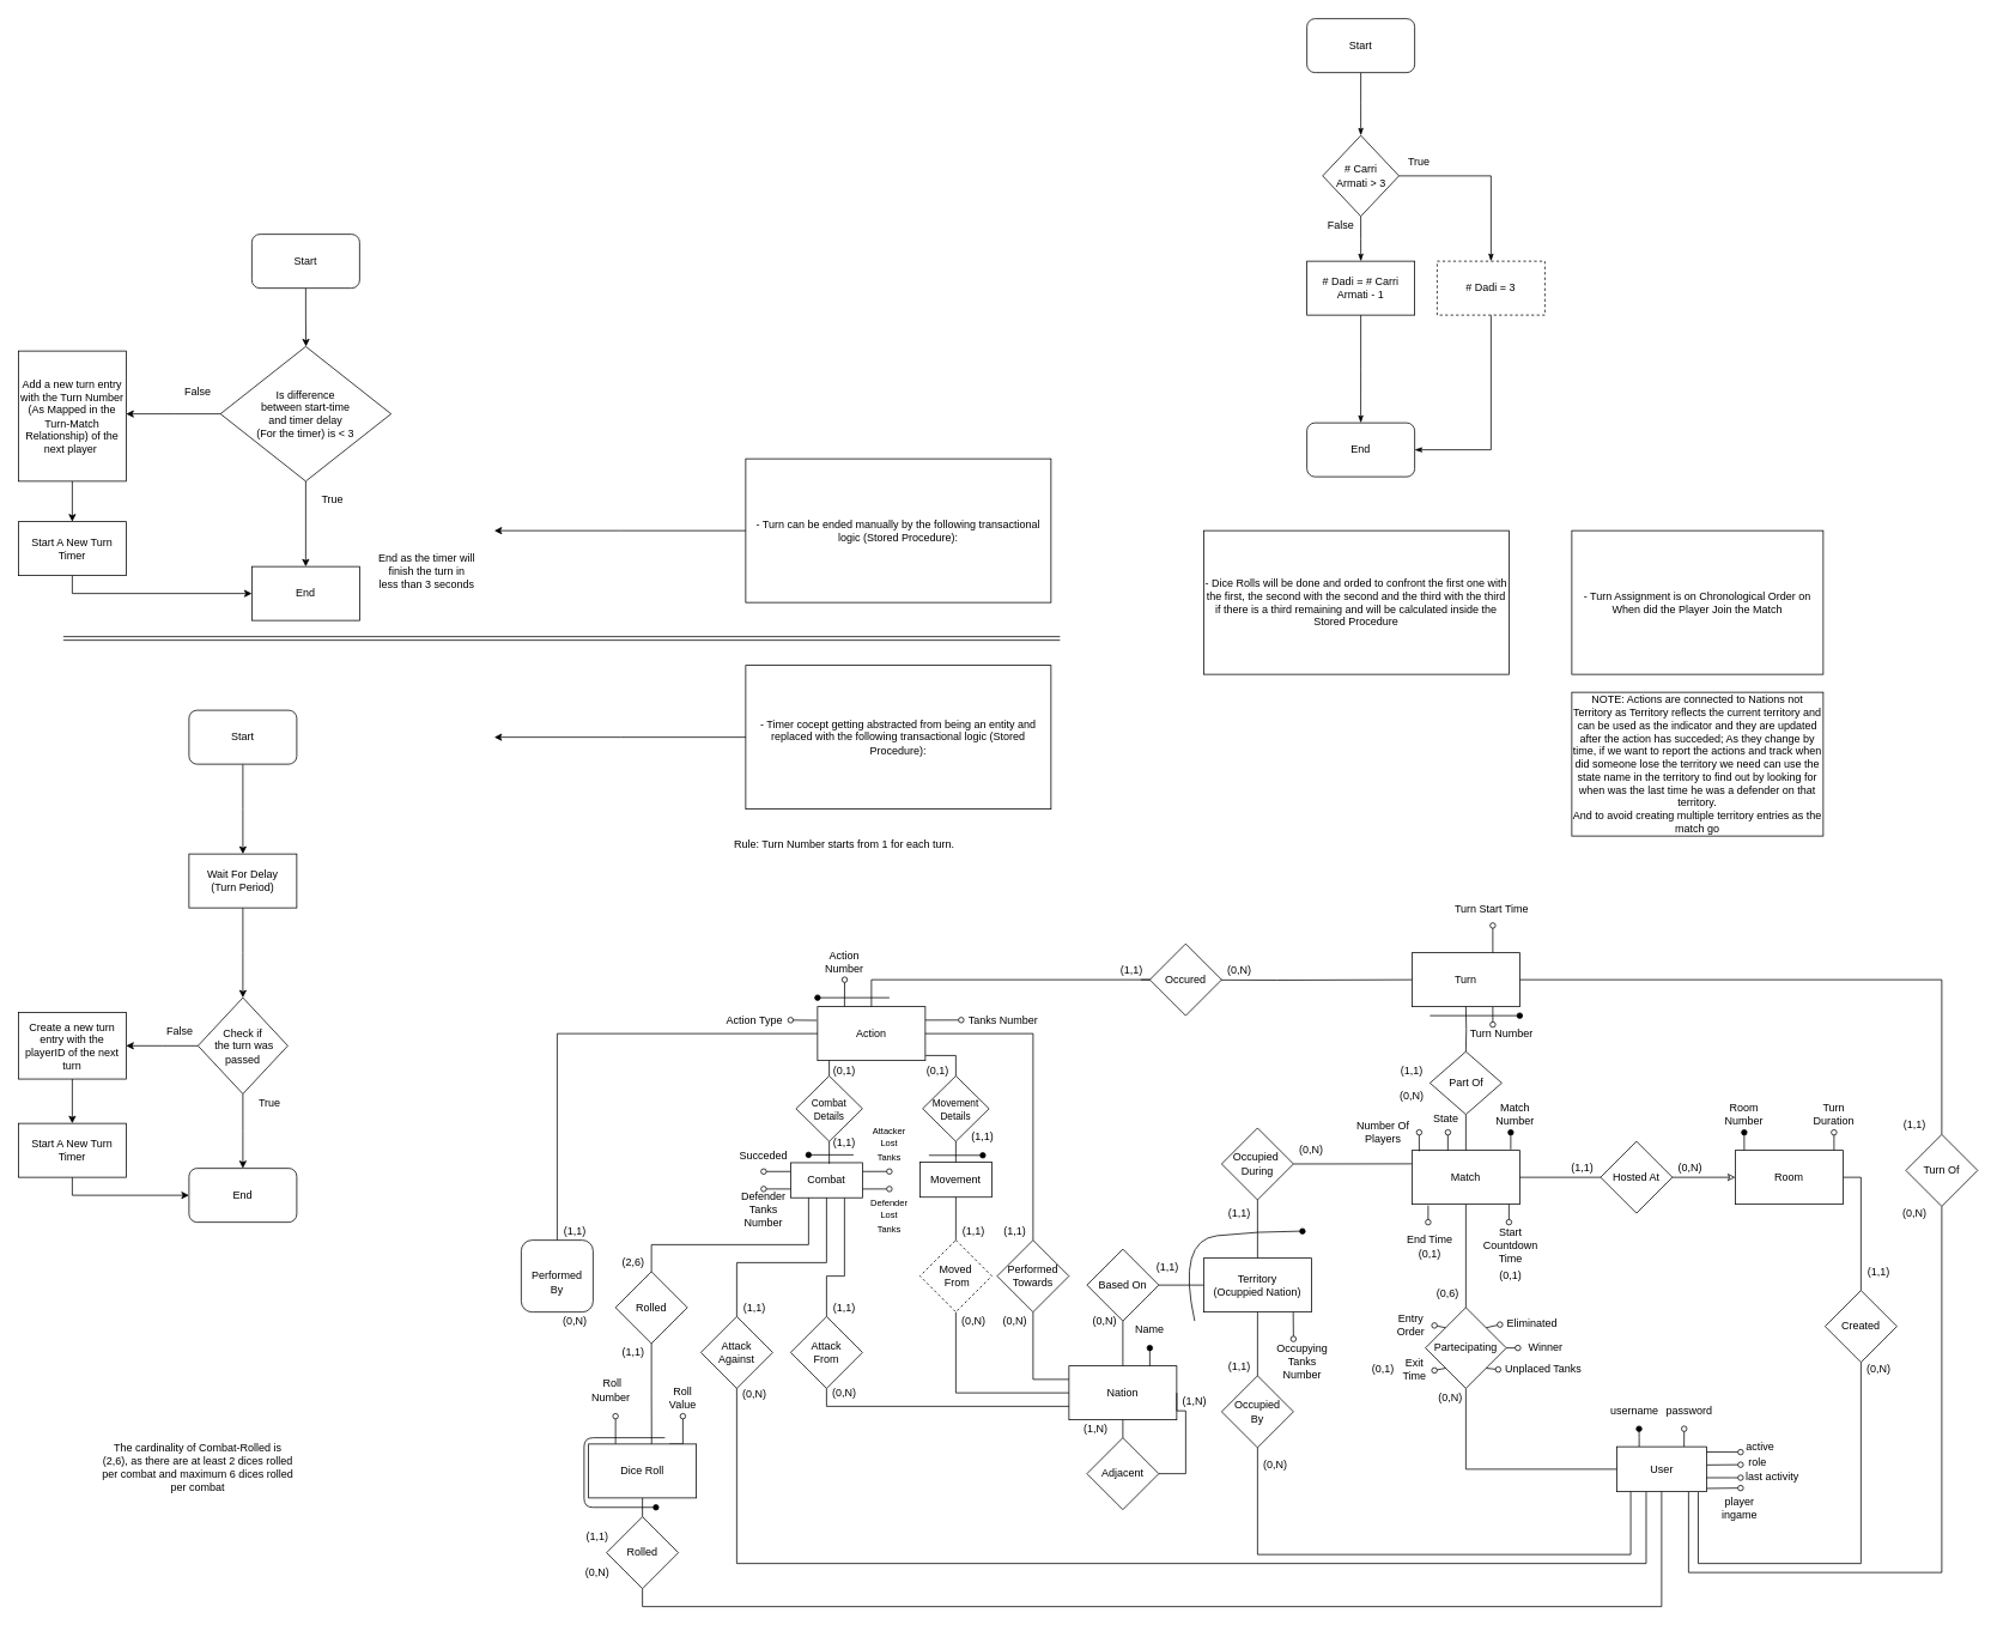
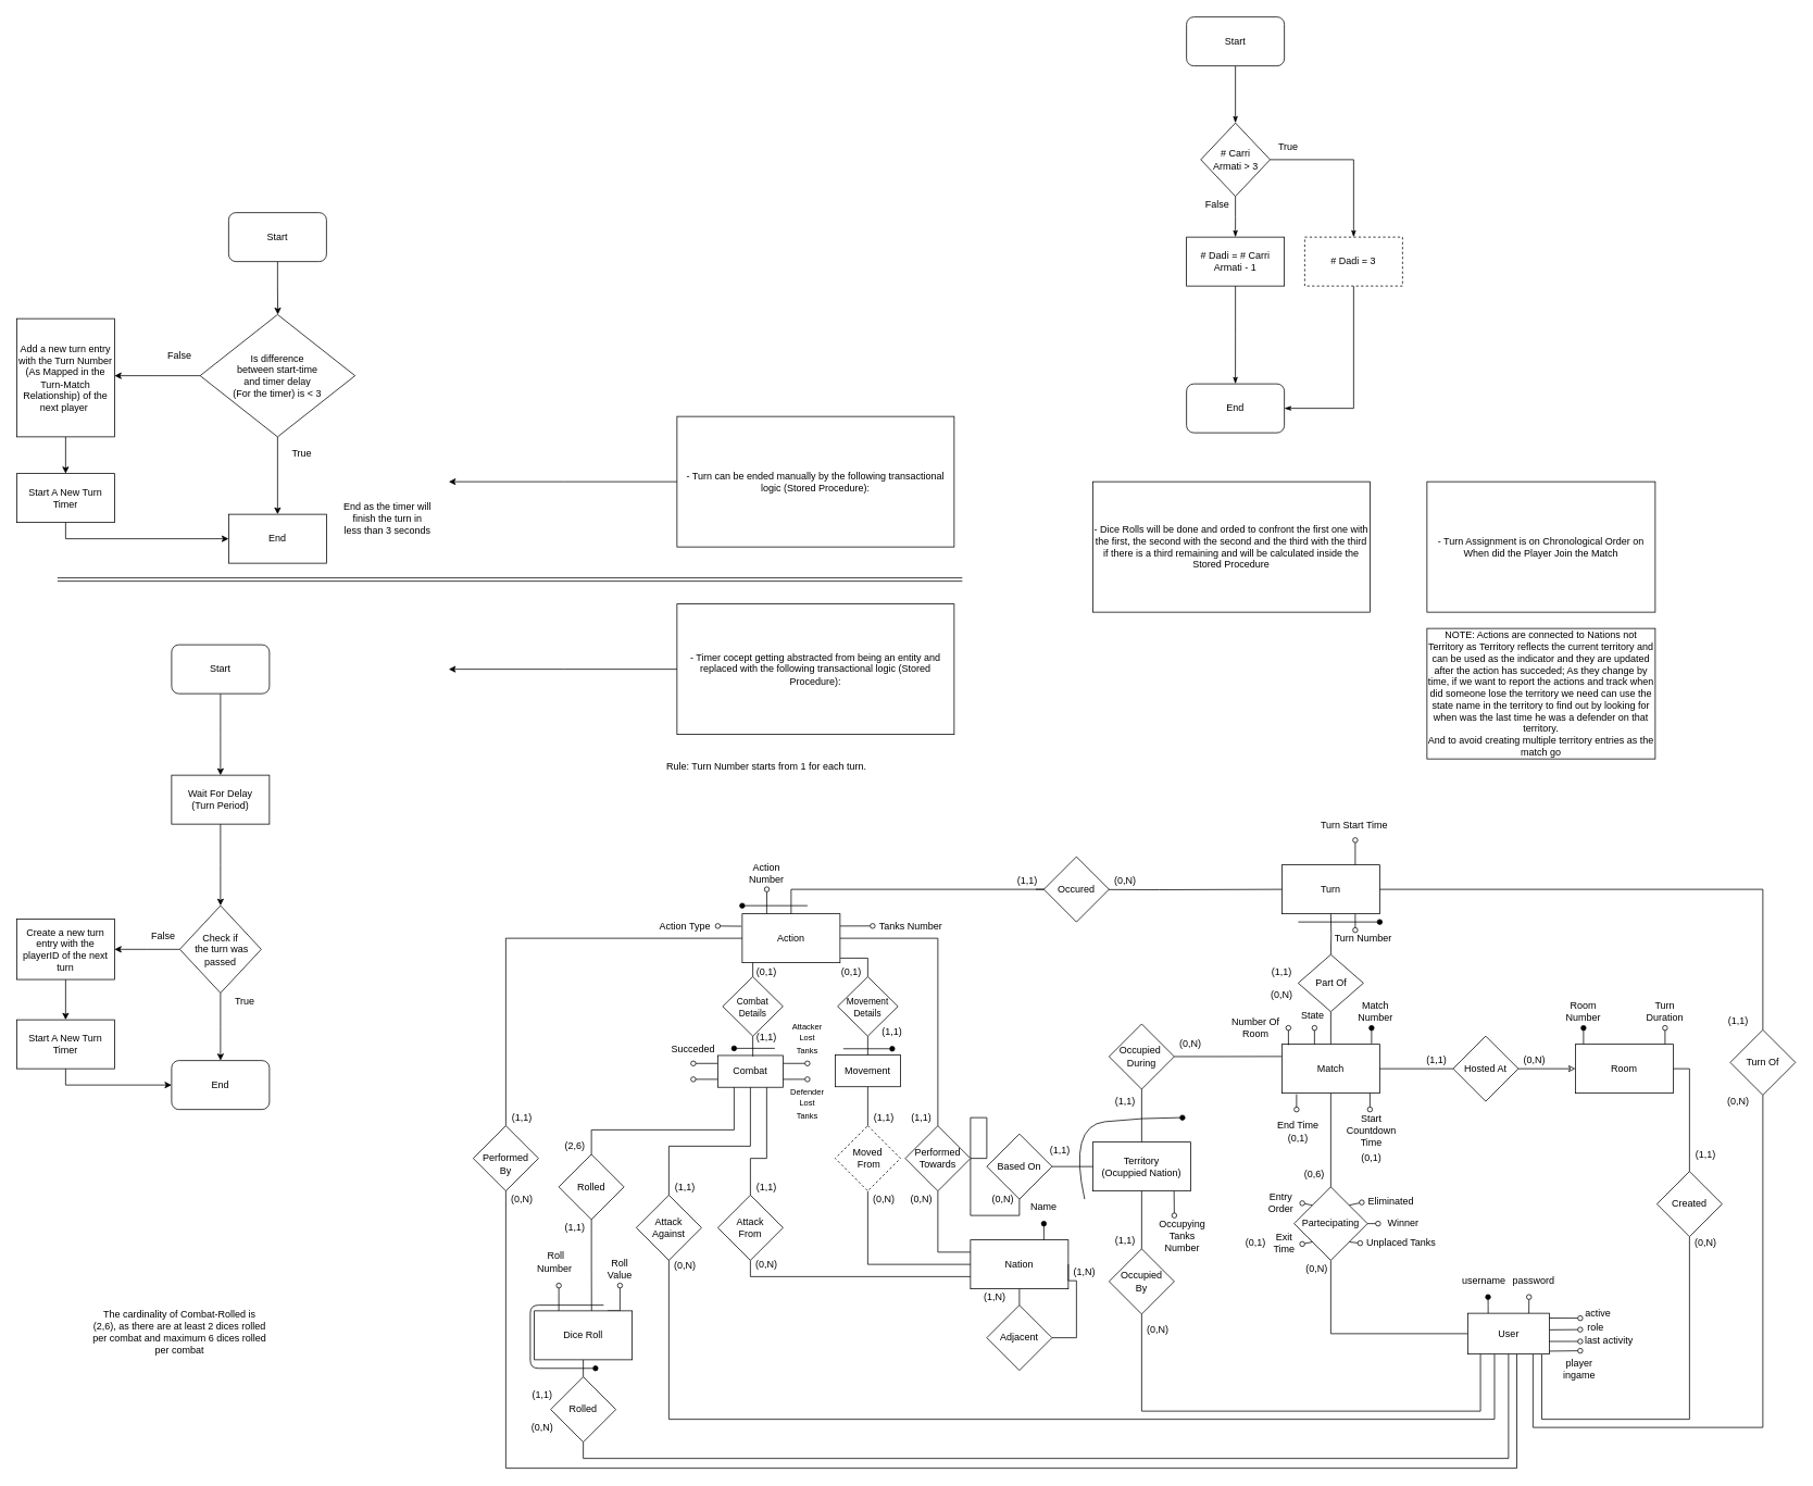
- <mxCell id="202" value="Number Of Players" style="text;html=1;strokeColor=none;fillColor=none;align=center;verticalAlign=middle;whiteSpace=wrap;rounded=0;" parent="1" vertex="1"><mxGeometry x="1505" y="1250" width="70" height="20" as="geometry" /></mxCell>
+ <mxCell id="202" value="Number Of Room" style="text;html=1;strokeColor=none;fillColor=none;align=center;verticalAlign=middle;whiteSpace=wrap;rounded=0;" parent="1" vertex="1"><mxGeometry x="1505" y="1250" width="70" height="20" as="geometry" /></mxCell>
- <mxCell id="186" value="Defender&lt;br&gt;Tanks&lt;br&gt;Number" style="text;html=1;strokeColor=none;fillColor=none;align=center;verticalAlign=middle;whiteSpace=wrap;rounded=0;" parent="1" vertex="1"><mxGeometry x="830" y="1335.64" width="40" height="20" as="geometry" /></mxCell>
- <mxCell id="75" value="&lt;br&gt;Performed&lt;br&gt;By" style="whiteSpace=wrap;html=1;strokeColor=#000000;rounded=1;" parent="1" vertex="1"><mxGeometry x="580" y="1380" width="80" height="80" as="geometry" /></mxCell>
+ <mxCell id="75" value="&lt;br&gt;Performed&lt;br&gt;By" style="rhombus;whiteSpace=wrap;html=1;strokeColor=#000000;" parent="1" vertex="1"><mxGeometry x="580" y="1380" width="80" height="80" as="geometry" /></mxCell>
- <mxCell id="27" style="edgeStyle=orthogonalEdgeStyle;rounded=0;orthogonalLoop=1;jettySize=auto;html=1;exitX=0;exitY=0.5;exitDx=0;exitDy=0;entryX=0.5;entryY=0;entryDx=0;entryDy=0;endArrow=none;endFill=0;fillColor=#0A0A0A;" parent="1" source="28" target="80" edge="1"><mxGeometry relative="1" as="geometry" /></mxCell>
+ <mxCell id="27" style="edgeStyle=orthogonalEdgeStyle;rounded=0;orthogonalLoop=1;jettySize=auto;html=1;exitX=0;exitY=0.5;exitDx=0;exitDy=0;endArrow=none;endFill=0;fillColor=#0A0A0A;" parent="1" source="28" target="105" edge="1"><mxGeometry relative="1" as="geometry" /></mxCell>
+ <mxCell id="205" style="edgeStyle=orthogonalEdgeStyle;rounded=0;orthogonalLoop=1;jettySize=auto;html=1;exitX=0.5;exitY=1;exitDx=0;exitDy=0;endArrow=none;endFill=0;fillColor=#0A0A0A;entryX=0.602;entryY=1.003;entryDx=0;entryDy=0;entryPerimeter=0;" parent="1" source="75" target="177" edge="1"><mxGeometry relative="1" as="geometry"><Array as="points"><mxPoint x="620" y="1800" /><mxPoint x="1860" y="1800" /></Array><mxPoint x="620" y="1460" as="sourcePoint" /><mxPoint x="1860.2" y="1661.8" as="targetPoint" /></mxGeometry></mxCell>
